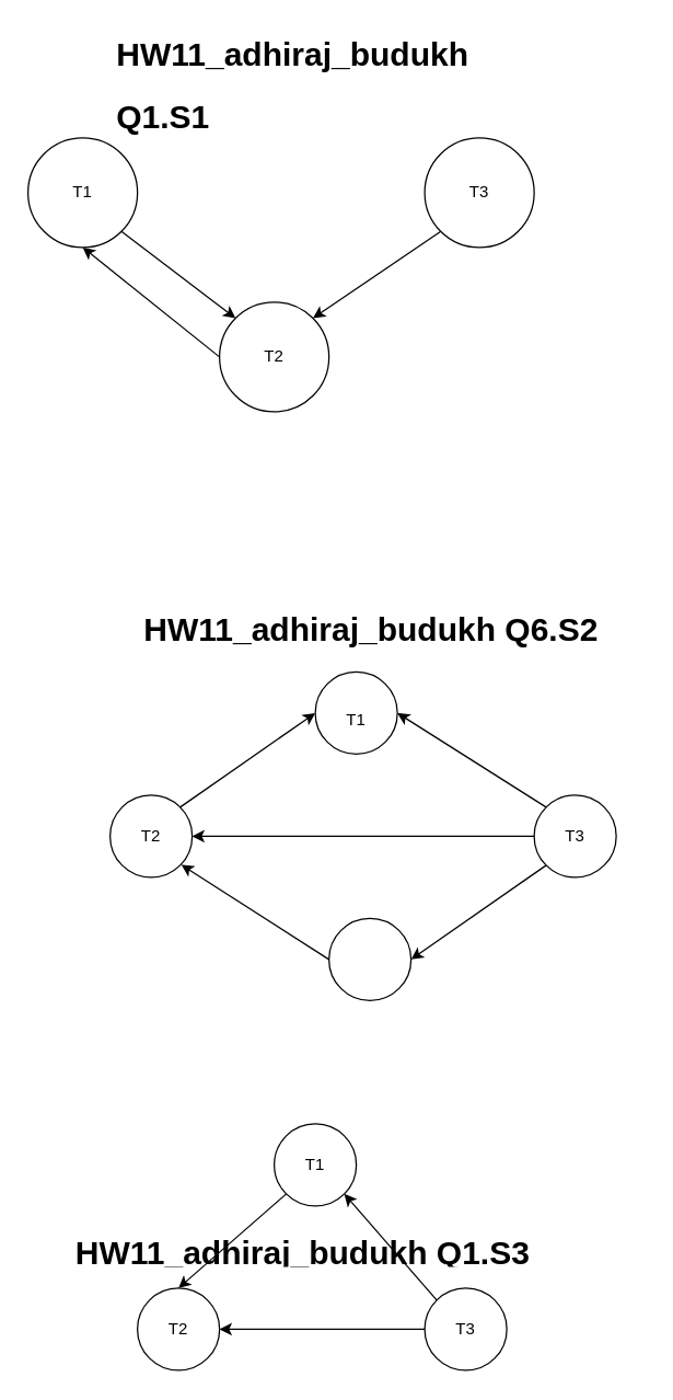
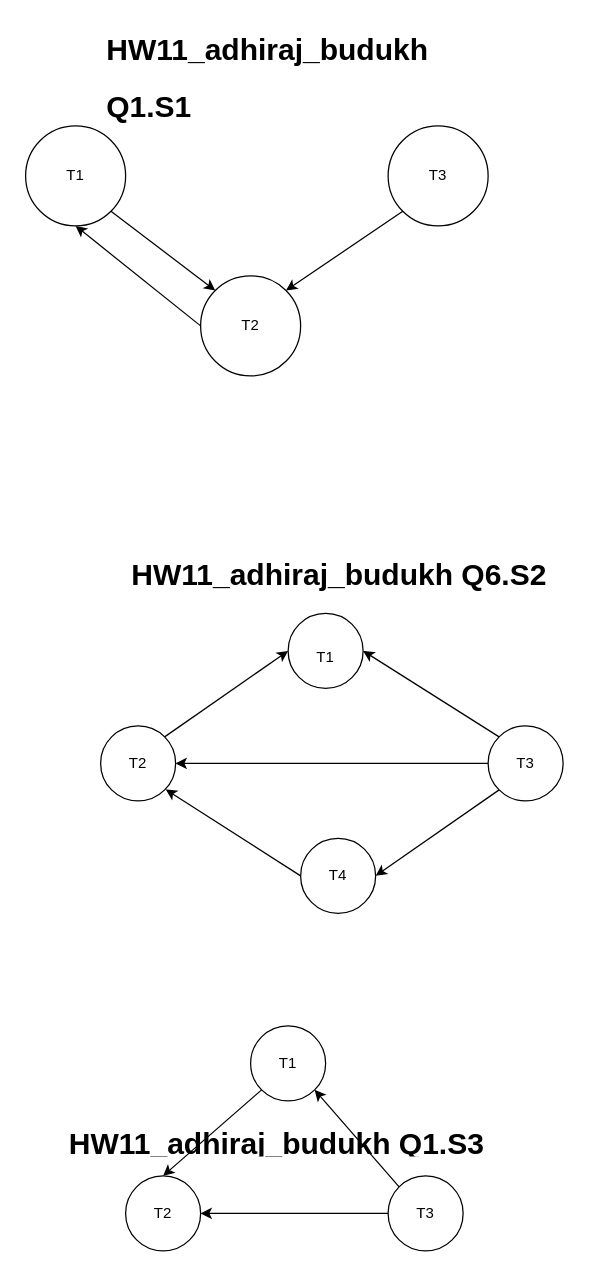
+ <mxCell id="25" value="T4" style="text;html=1;strokeColor=none;fillColor=none;align=center;verticalAlign=middle;whiteSpace=wrap;rounded=0;" vertex="1" parent="1"><mxGeometry x="240" y="685" width="60" height="30" as="geometry" /></mxCell>
